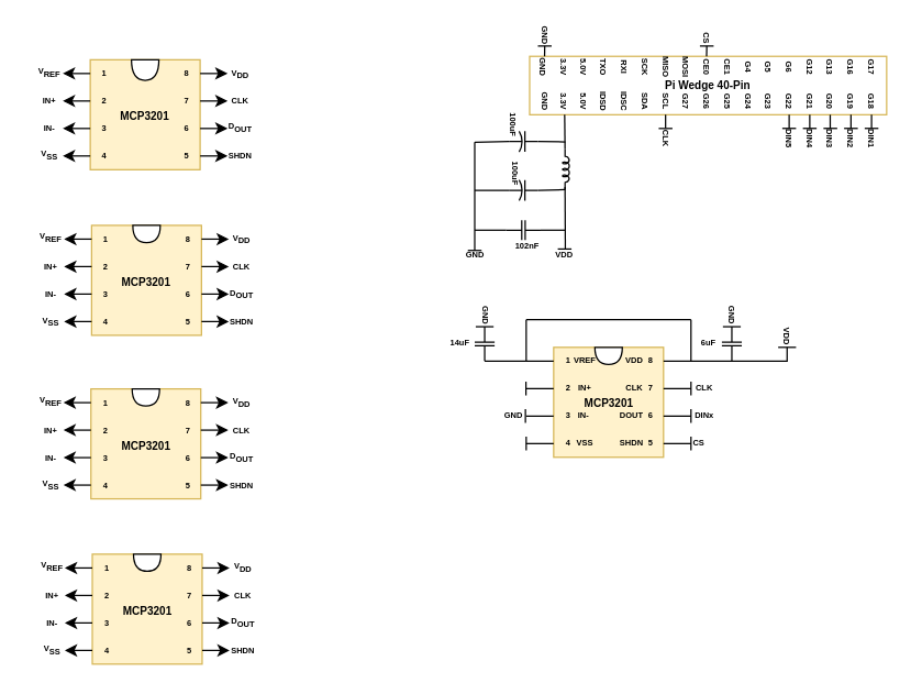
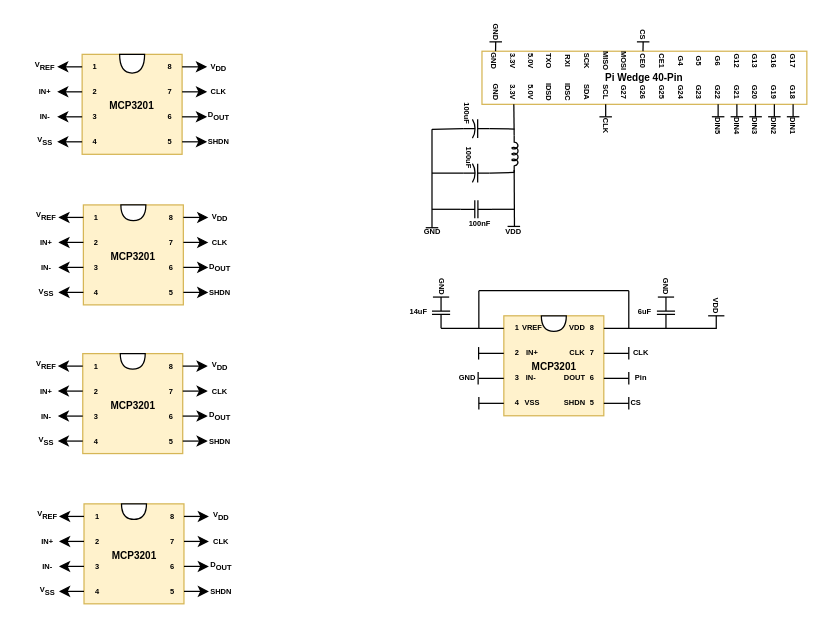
- <mxCell id="188" value="&lt;b&gt;102nF&lt;/b&gt;" style="text;html=1;align=center;verticalAlign=middle;resizable=0;points=[];autosize=1;fontSize=6;" vertex="1" parent="1"><mxGeometry x="368" y="174.25" width="30" height="10" as="geometry" /></mxCell>
+ <mxCell id="188" value="&lt;b&gt;100nF&lt;/b&gt;" style="text;html=1;align=center;verticalAlign=middle;resizable=0;points=[];autosize=1;fontSize=6;" vertex="1" parent="1"><mxGeometry x="368" y="174.25" width="30" height="10" as="geometry" /></mxCell>
- <mxCell id="194" value="DINx" style="text;html=1;align=center;verticalAlign=middle;resizable=0;points=[];autosize=1;fontSize=6;fontStyle=1" vertex="1" parent="1"><mxGeometry x="496.5" y="297.25" width="30" height="10" as="geometry" /></mxCell>
+ <mxCell id="194" value="Pin" style="text;html=1;align=center;verticalAlign=middle;resizable=0;points=[];autosize=1;fontSize=6;fontStyle=1" vertex="1" parent="1"><mxGeometry x="496.5" y="297.25" width="30" height="10" as="geometry" /></mxCell>
